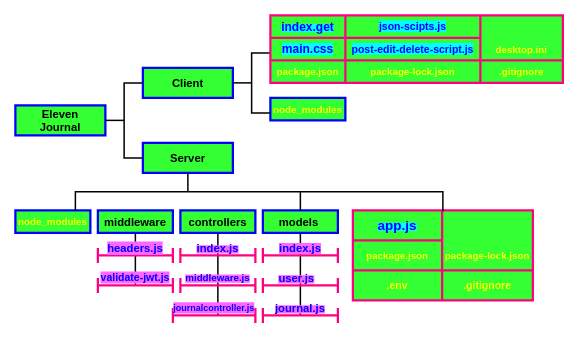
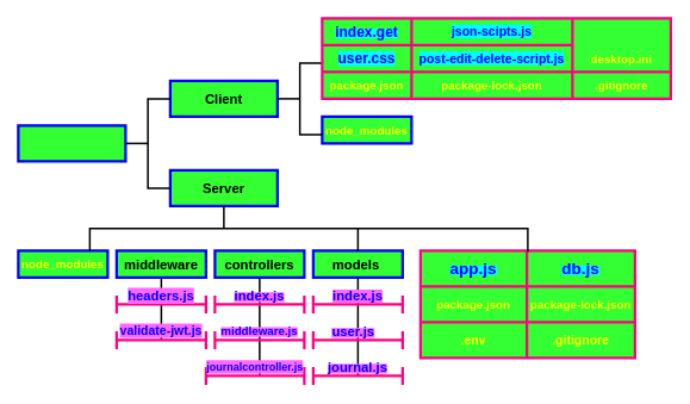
- <mxCell id="22" value="&lt;font style=&quot;font-size: 16px ; background-color: rgb(0 , 255 , 255)&quot; color=&quot;#0000ff&quot;&gt;&lt;b&gt;main.css&lt;/b&gt;&lt;/font&gt;" style="shape=partialRectangle;html=1;whiteSpace=wrap;connectable=0;fillColor=none;top=0;left=0;bottom=0;right=0;overflow=hidden;" vertex="1" parent="21"><mxGeometry width="100" height="30" as="geometry" /></mxCell>
+ <mxCell id="22" value="&lt;font style=&quot;font-size: 16px ; background-color: rgb(0 , 255 , 255)&quot; color=&quot;#0000ff&quot;&gt;&lt;b&gt;user.css&lt;/b&gt;&lt;/font&gt;" style="shape=partialRectangle;html=1;whiteSpace=wrap;connectable=0;fillColor=none;top=0;left=0;bottom=0;right=0;overflow=hidden;" vertex="1" parent="21"><mxGeometry width="100" height="30" as="geometry" /></mxCell>
- <mxCell id="42" value="Eleven Journal" style="text;html=1;strokeColor=none;fillColor=none;align=center;verticalAlign=middle;whiteSpace=wrap;rounded=0;fontSize=15;fontStyle=1" vertex="1" parent="1"><mxGeometry x="35" y="150" width="90" height="20" as="geometry" /></mxCell>
+ <mxCell id="32" value="&lt;font color=&quot;#0000ff&quot; style=&quot;background-color: rgb(0 , 255 , 255)&quot; size=&quot;1&quot;&gt;&lt;b style=&quot;font-size: 18px&quot;&gt;db.js&lt;/b&gt;&lt;/font&gt;" style="shape=partialRectangle;html=1;whiteSpace=wrap;connectable=0;fillColor=none;top=0;left=0;bottom=0;right=0;overflow=hidden;" vertex="1" parent="30"><mxGeometry x="119" width="121" height="40" as="geometry" /></mxCell>
